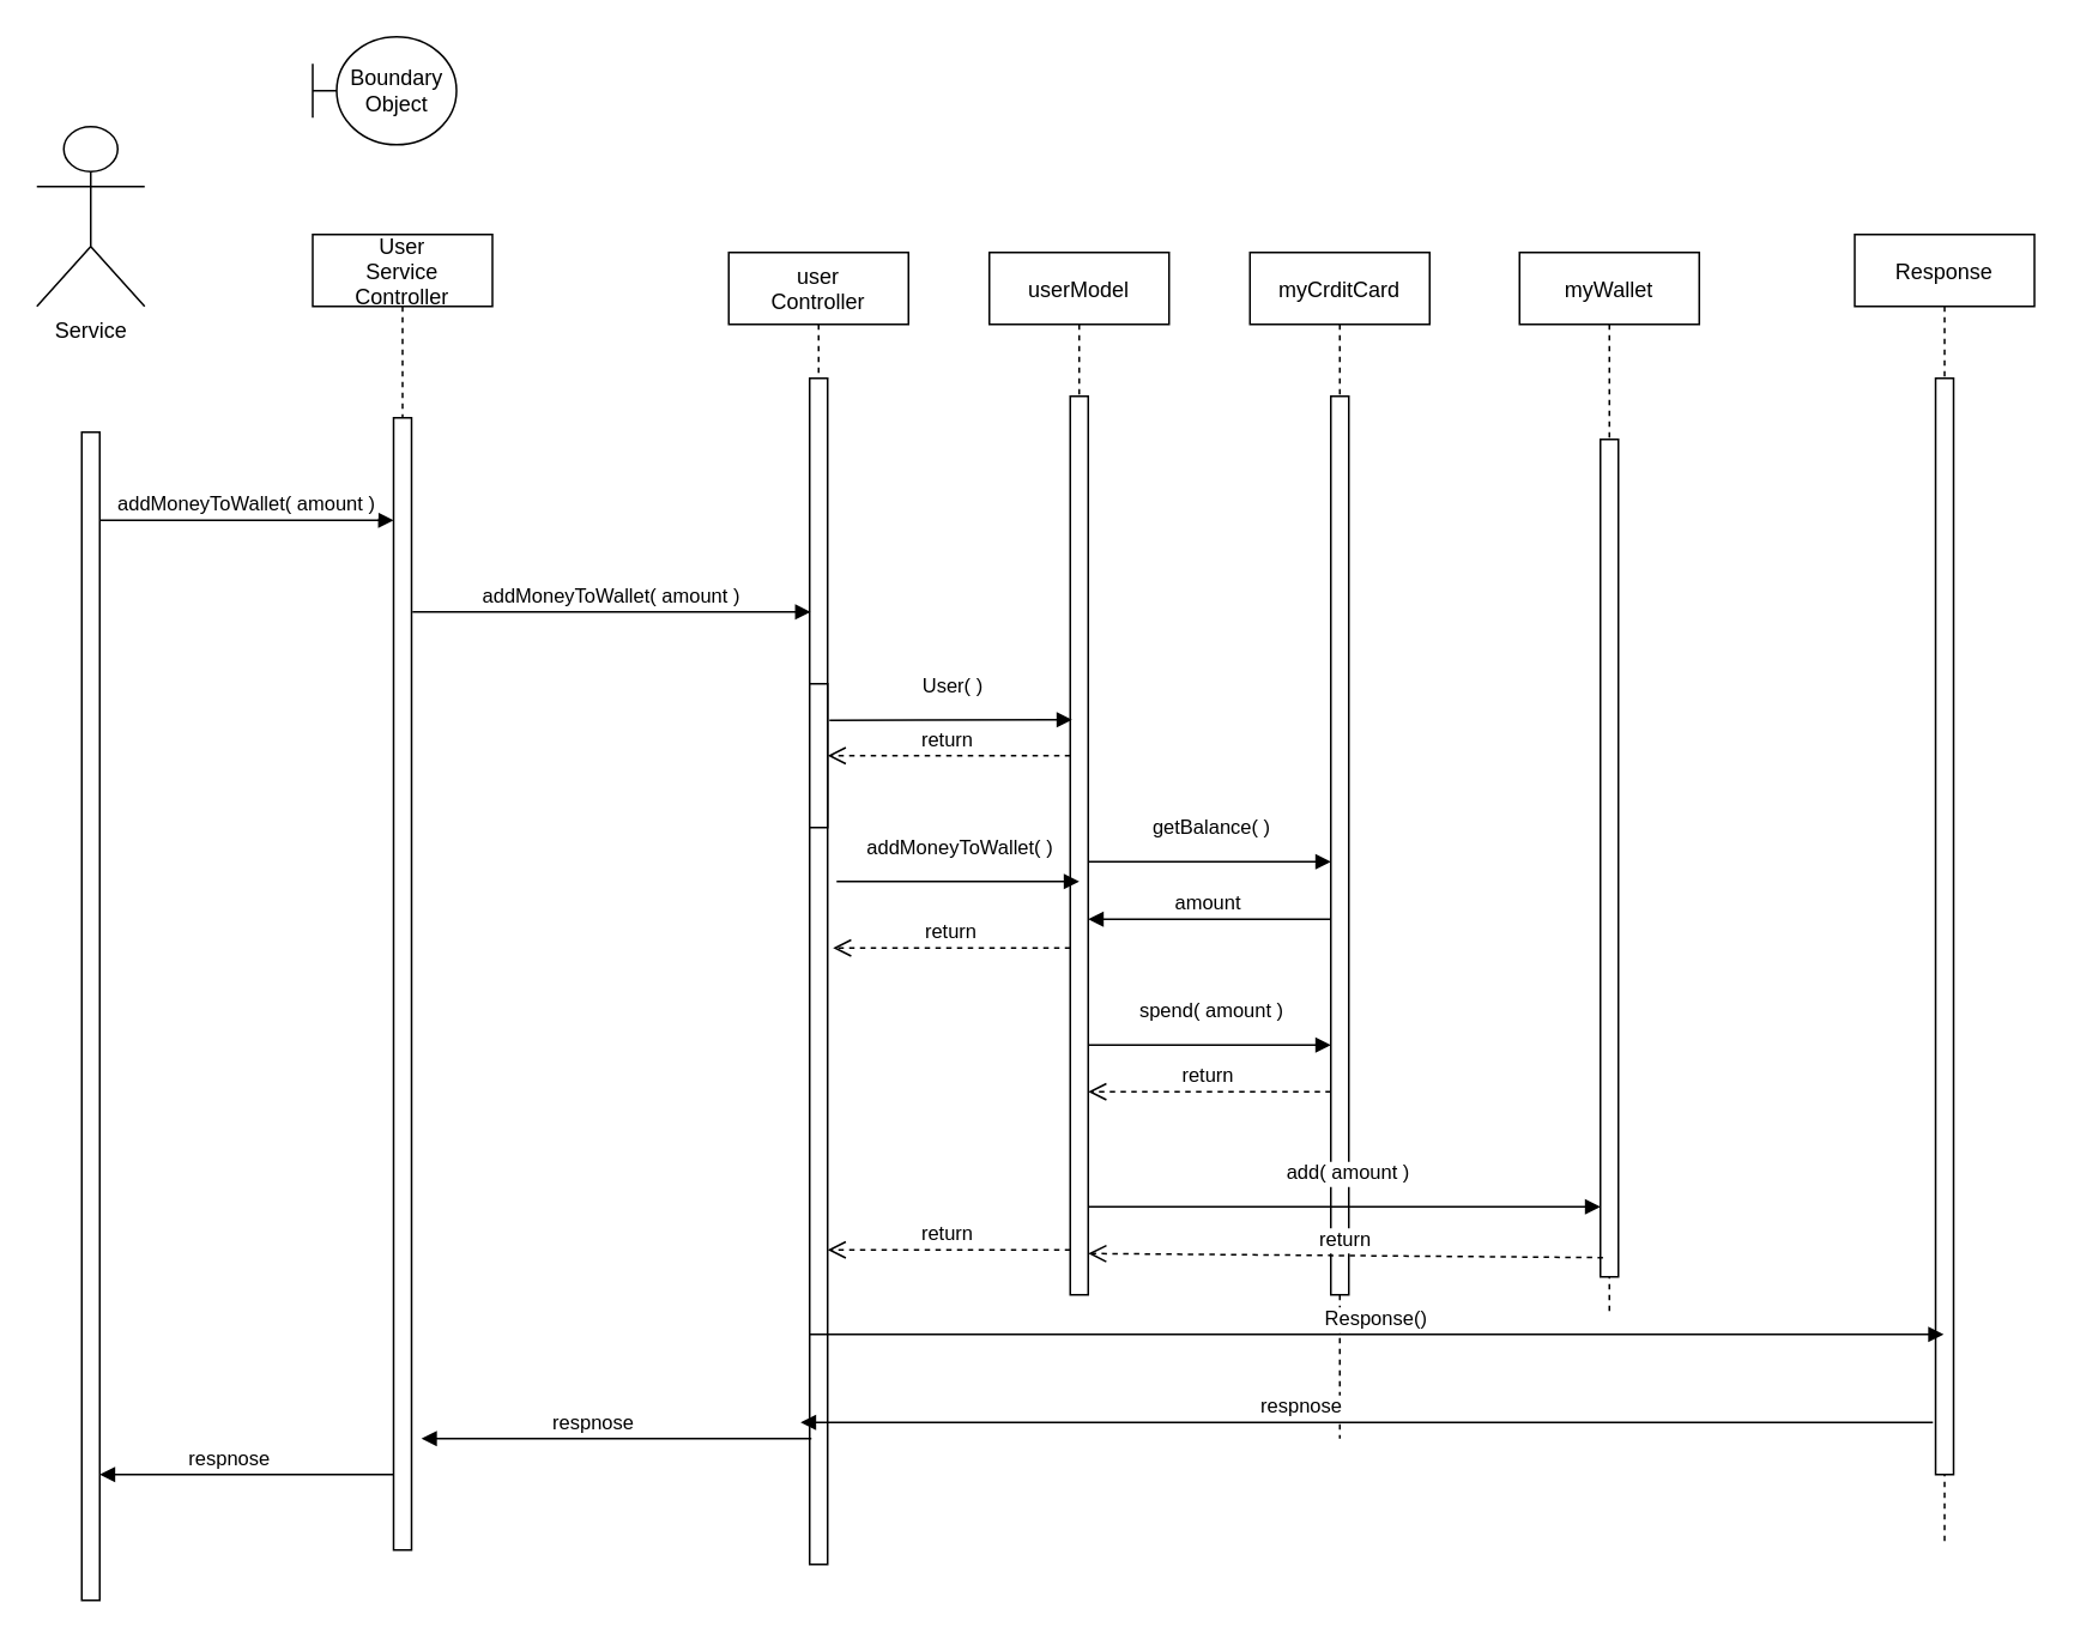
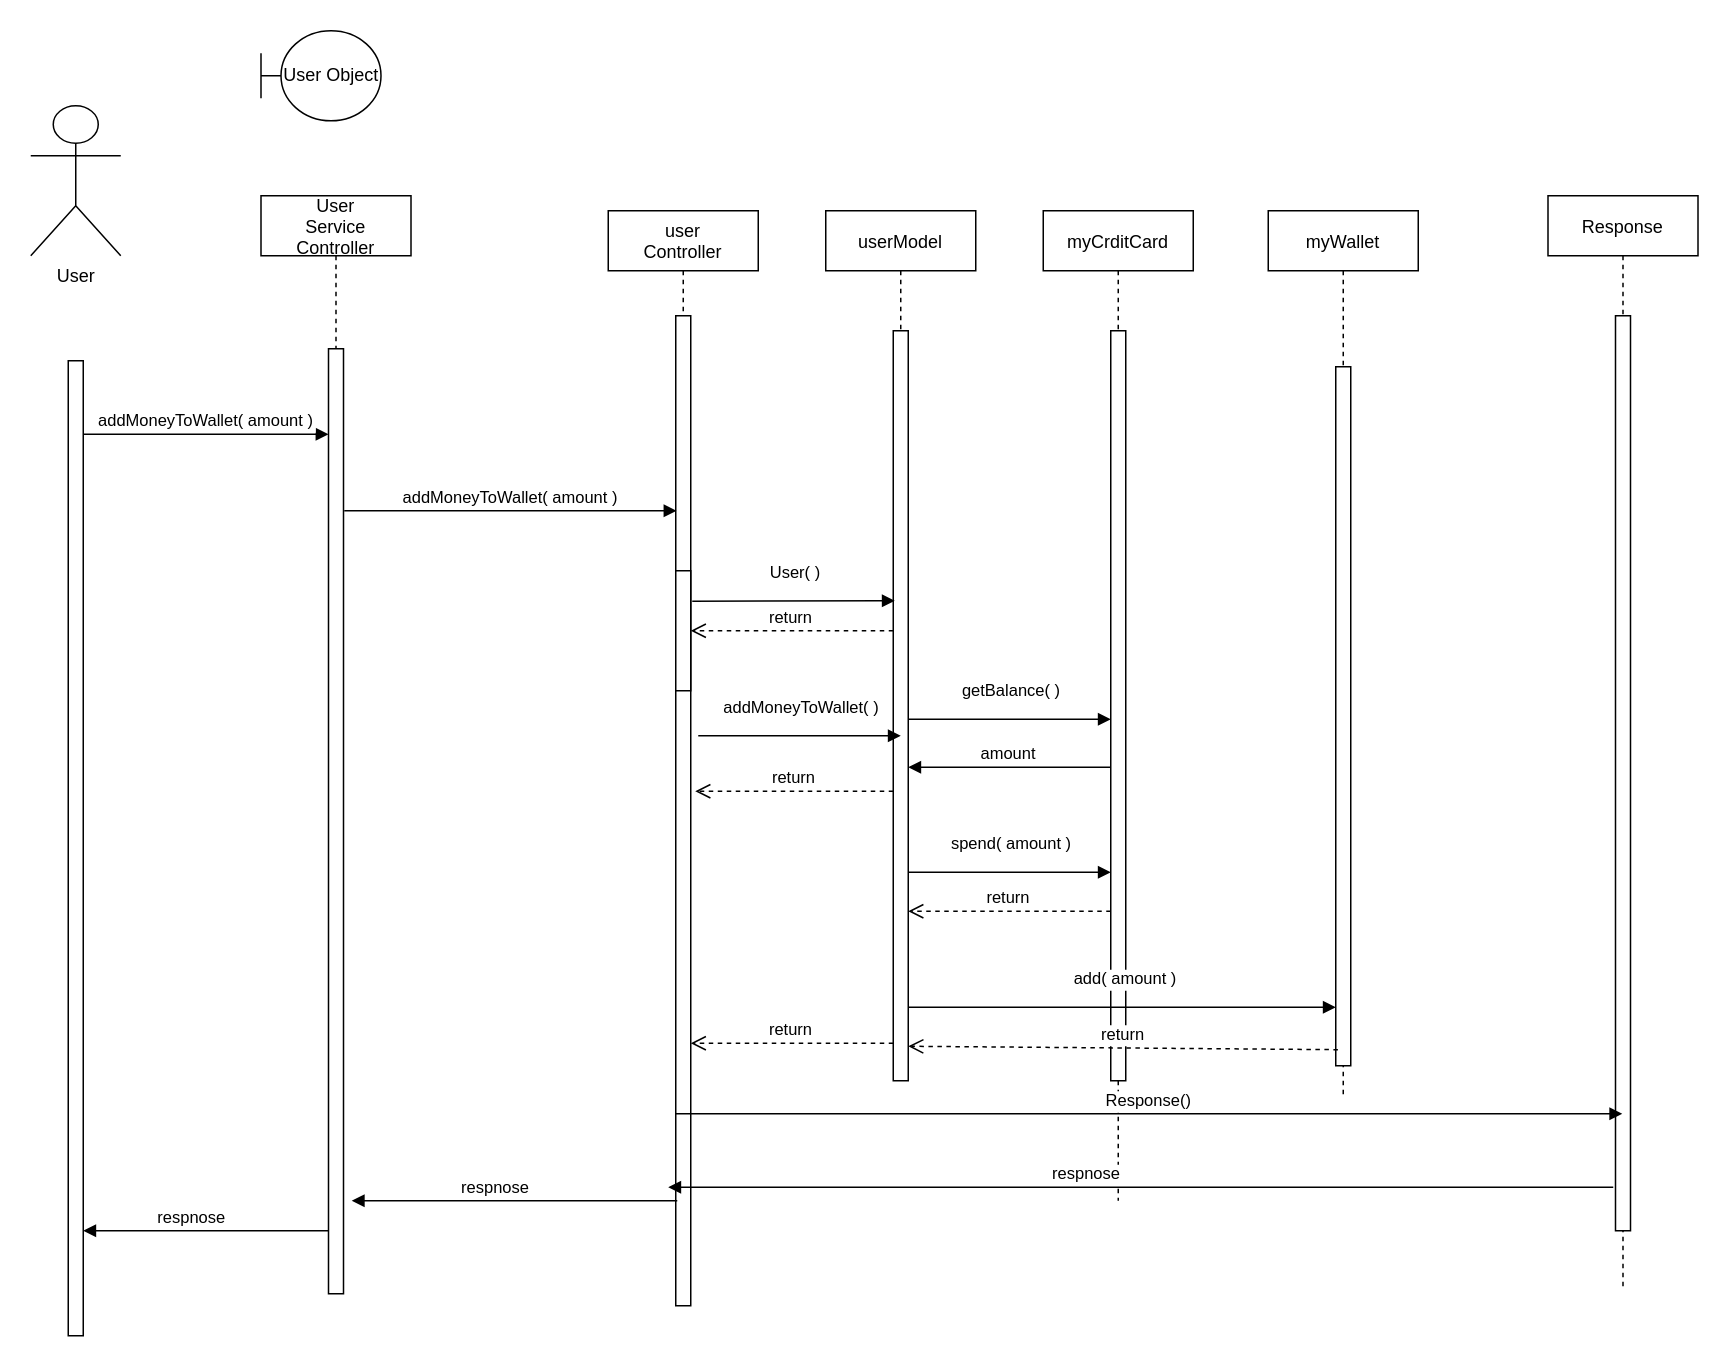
- <mxCell id="25" value="Boundary Object" style="shape=umlBoundary;whiteSpace=wrap;html=1;" parent="1" vertex="1"><mxGeometry x="173.5" y="20" width="80" height="60" as="geometry" /></mxCell>
+ <mxCell id="25" value="User Object" style="shape=umlBoundary;whiteSpace=wrap;html=1;" parent="1" vertex="1"><mxGeometry x="173.5" y="20" width="80" height="60" as="geometry" /></mxCell>
- <mxCell id="8" value="Service" style="shape=umlActor;verticalLabelPosition=bottom;verticalAlign=top;html=1;outlineConnect=0;" parent="1" vertex="1"><mxGeometry x="20" y="70" width="60" height="100" as="geometry" /></mxCell>
+ <mxCell id="8" value="User" style="shape=umlActor;verticalLabelPosition=bottom;verticalAlign=top;html=1;outlineConnect=0;" parent="1" vertex="1"><mxGeometry x="20" y="70" width="60" height="100" as="geometry" /></mxCell>
